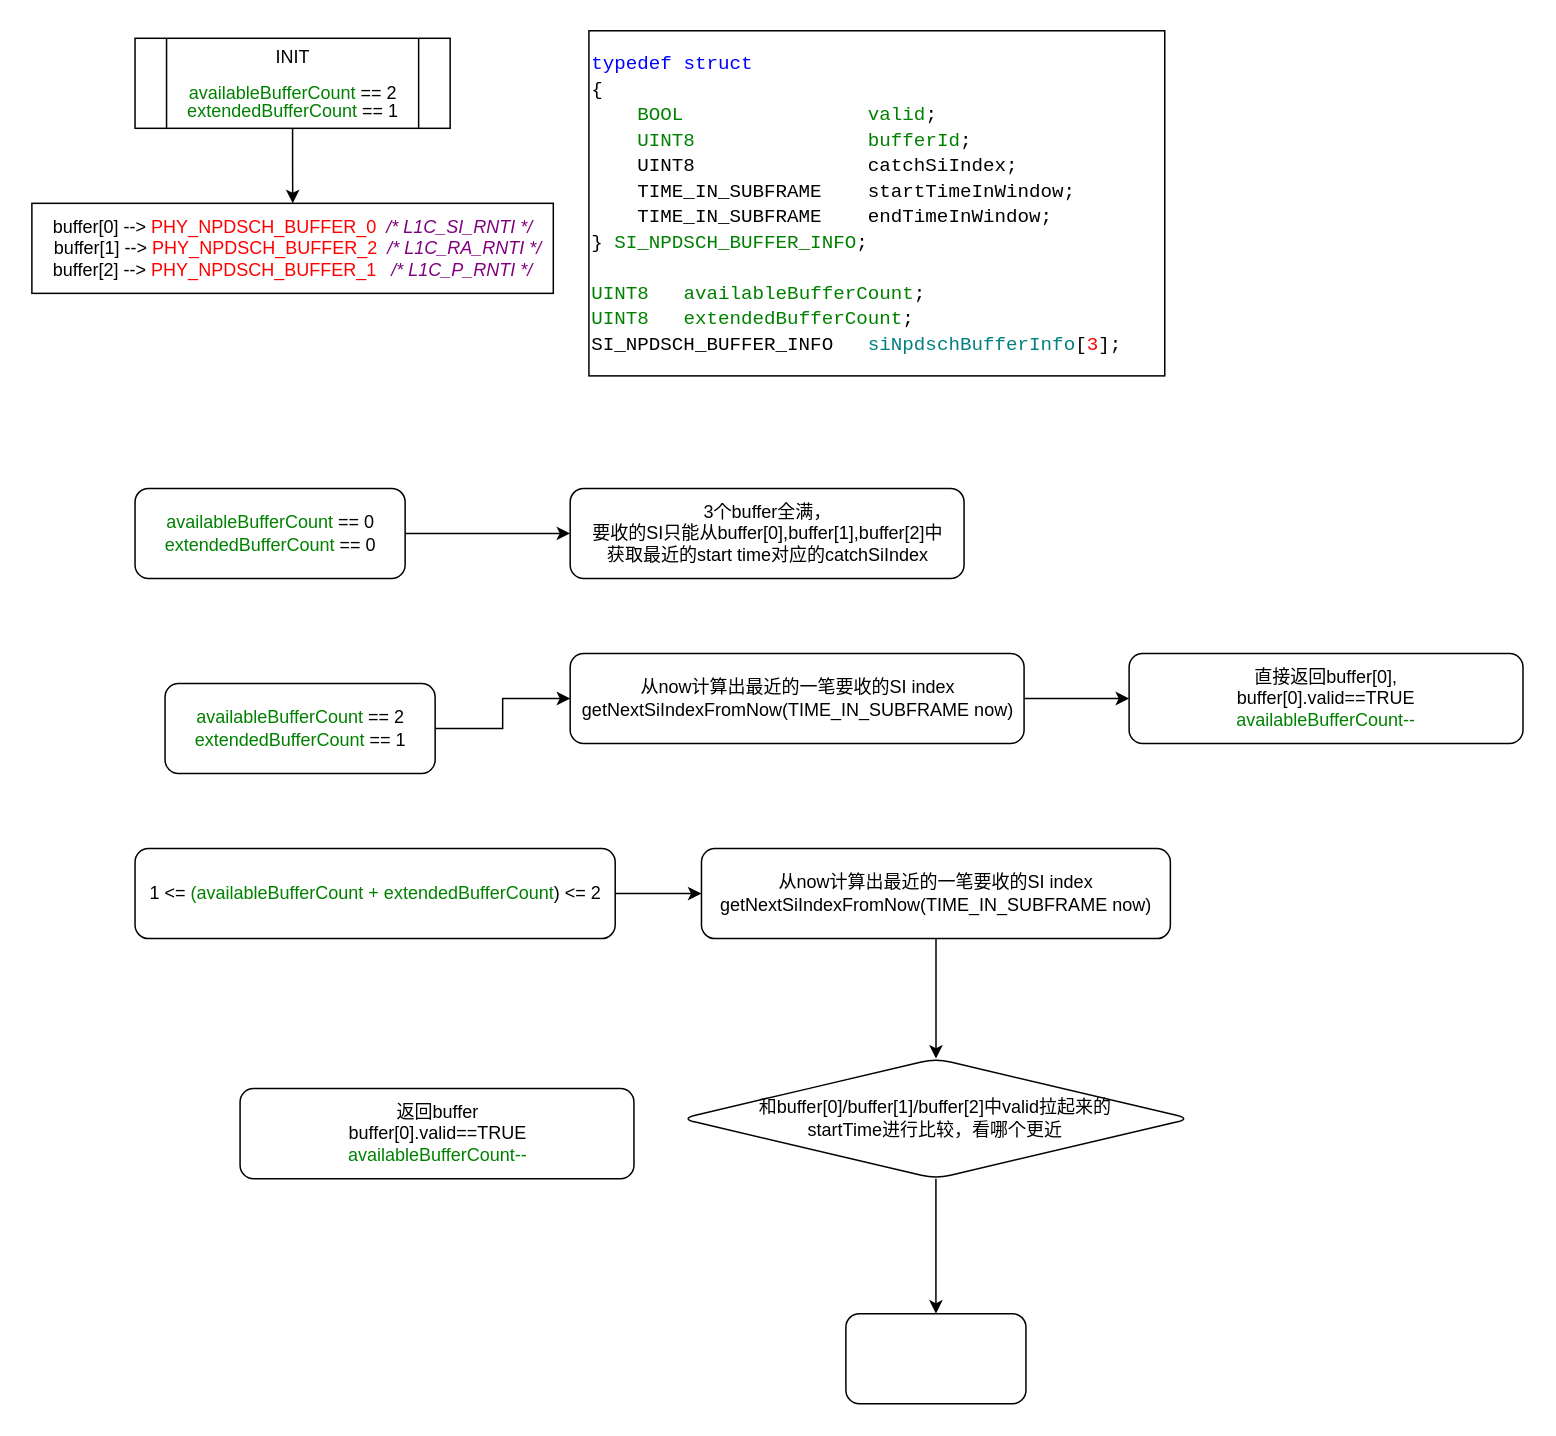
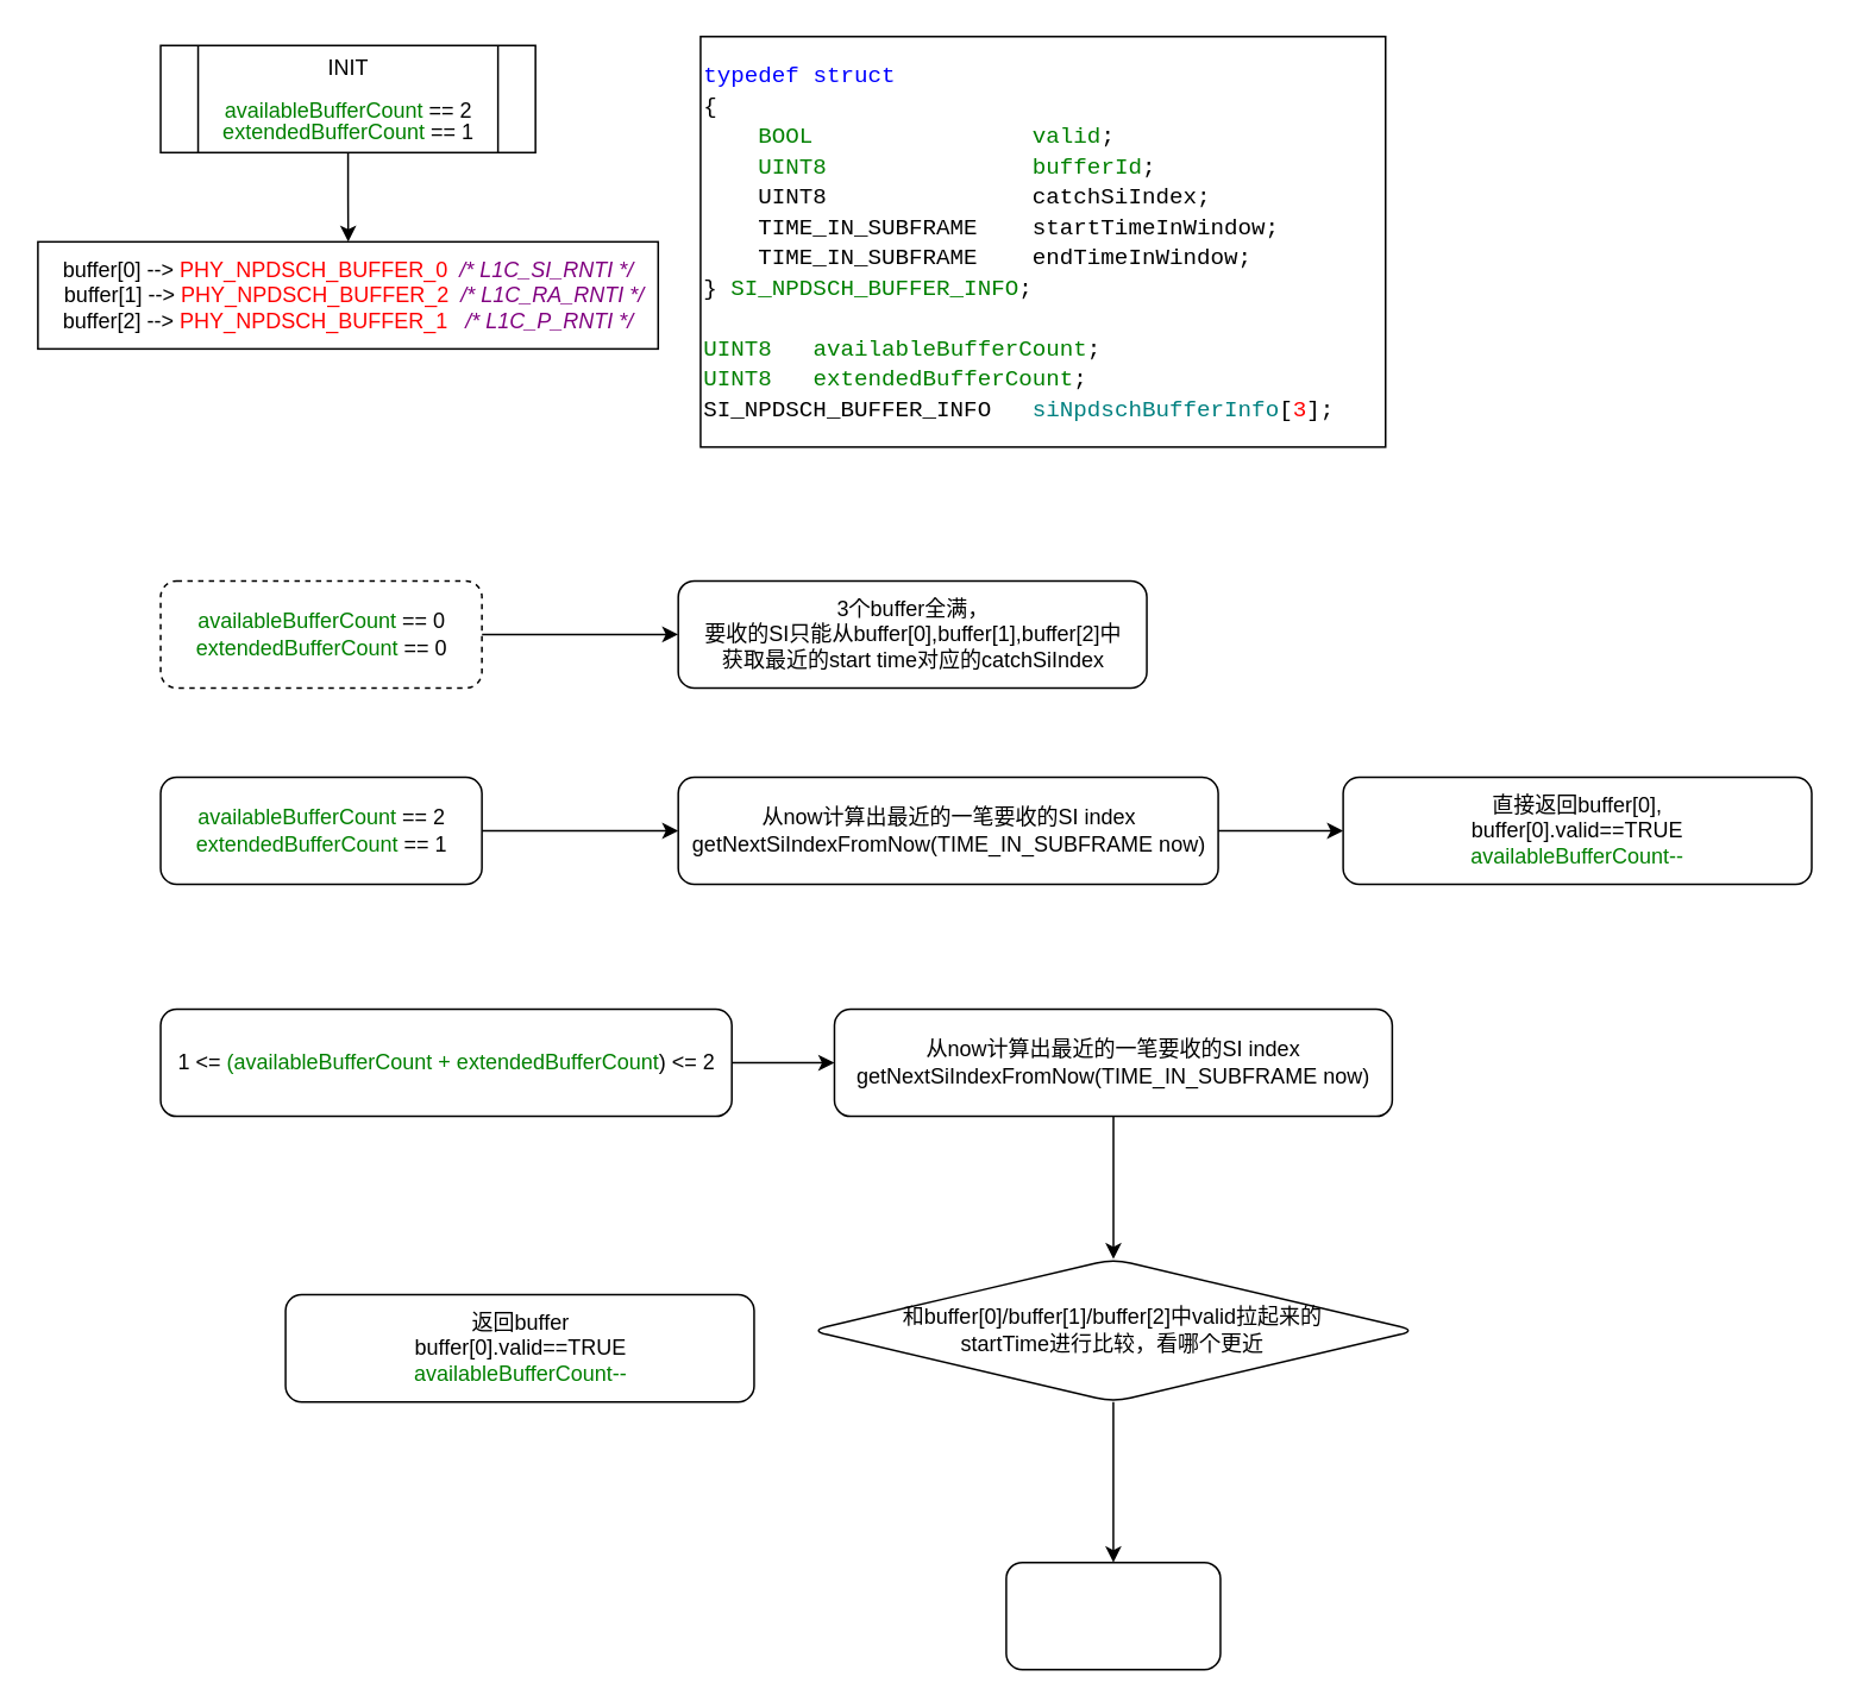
- <mxCell id="3" value="&lt;span style=&quot;background-color: rgb(255, 255, 255);&quot;&gt;&lt;span style=&quot;color: #008000;&quot;&gt;&lt;span style=&quot;background-color: rgb(255, 255, 255);&quot;&gt;&lt;span style=&quot;color: #000000;&quot;&gt;&lt;/span&gt;&lt;span style=&quot;color: #008000;&quot;&gt;availableBufferCount&lt;/span&gt;&lt;span style=&quot;color: #000000;&quot;&gt; == 0&lt;br&gt;&lt;/span&gt;&lt;/span&gt;extendedBufferCount&lt;/span&gt;&lt;span style=&quot;color: #000000;&quot;&gt; == 0&lt;br&gt;&lt;/span&gt;&lt;/span&gt;" style="rounded=1;whiteSpace=wrap;html=1;" parent="1" vertex="1"><mxGeometry x="89.5" y="325" width="180" height="60" as="geometry" /></mxCell>
+ <mxCell id="3" value="&lt;span style=&quot;background-color: rgb(255, 255, 255);&quot;&gt;&lt;span style=&quot;color: #008000;&quot;&gt;&lt;span style=&quot;background-color: rgb(255, 255, 255);&quot;&gt;&lt;span style=&quot;color: #000000;&quot;&gt;&lt;/span&gt;&lt;span style=&quot;color: #008000;&quot;&gt;availableBufferCount&lt;/span&gt;&lt;span style=&quot;color: #000000;&quot;&gt; == 0&lt;br&gt;&lt;/span&gt;&lt;/span&gt;extendedBufferCount&lt;/span&gt;&lt;span style=&quot;color: #000000;&quot;&gt; == 0&lt;br&gt;&lt;/span&gt;&lt;/span&gt;" style="rounded=1;whiteSpace=wrap;html=1;dashed=1;" parent="1" vertex="1"><mxGeometry x="89.5" y="325" width="180" height="60" as="geometry" /></mxCell>
- <mxCell id="10" value="&lt;span style=&quot;background-color: rgb(255, 255, 255);&quot;&gt;&lt;span style=&quot;color: #008000;&quot;&gt;&lt;span style=&quot;background-color: rgb(255, 255, 255);&quot;&gt;&lt;span style=&quot;color: #000000;&quot;&gt;&lt;/span&gt;&lt;span style=&quot;color: #008000;&quot;&gt;availableBufferCount&lt;/span&gt;&lt;span style=&quot;color: #000000;&quot;&gt; == 2&lt;br&gt;&lt;/span&gt;&lt;/span&gt;extendedBufferCount&lt;/span&gt;&lt;span style=&quot;color: #000000;&quot;&gt; == 1&lt;br&gt;&lt;/span&gt;&lt;/span&gt;" style="rounded=1;whiteSpace=wrap;html=1;" parent="1" vertex="1"><mxGeometry x="109.5" y="455" width="180" height="60" as="geometry" /></mxCell>
+ <mxCell id="10" value="&lt;span style=&quot;background-color: rgb(255, 255, 255);&quot;&gt;&lt;span style=&quot;color: #008000;&quot;&gt;&lt;span style=&quot;background-color: rgb(255, 255, 255);&quot;&gt;&lt;span style=&quot;color: #000000;&quot;&gt;&lt;/span&gt;&lt;span style=&quot;color: #008000;&quot;&gt;availableBufferCount&lt;/span&gt;&lt;span style=&quot;color: #000000;&quot;&gt; == 2&lt;br&gt;&lt;/span&gt;&lt;/span&gt;extendedBufferCount&lt;/span&gt;&lt;span style=&quot;color: #000000;&quot;&gt; == 1&lt;br&gt;&lt;/span&gt;&lt;/span&gt;" style="rounded=1;whiteSpace=wrap;html=1;" parent="1" vertex="1"><mxGeometry x="89.5" y="435" width="180" height="60" as="geometry" /></mxCell>
